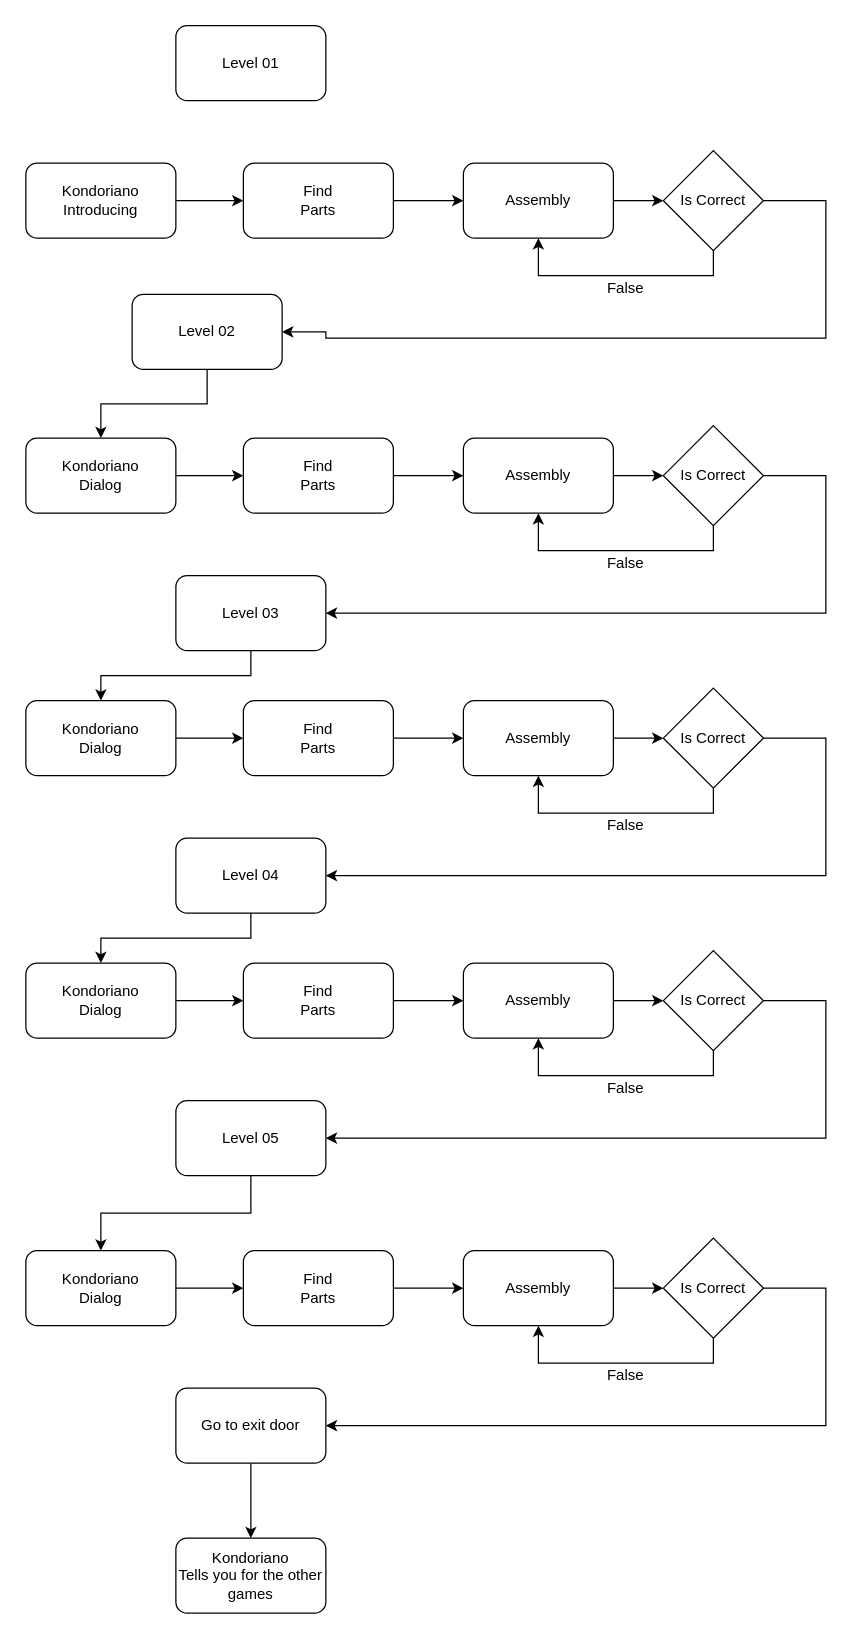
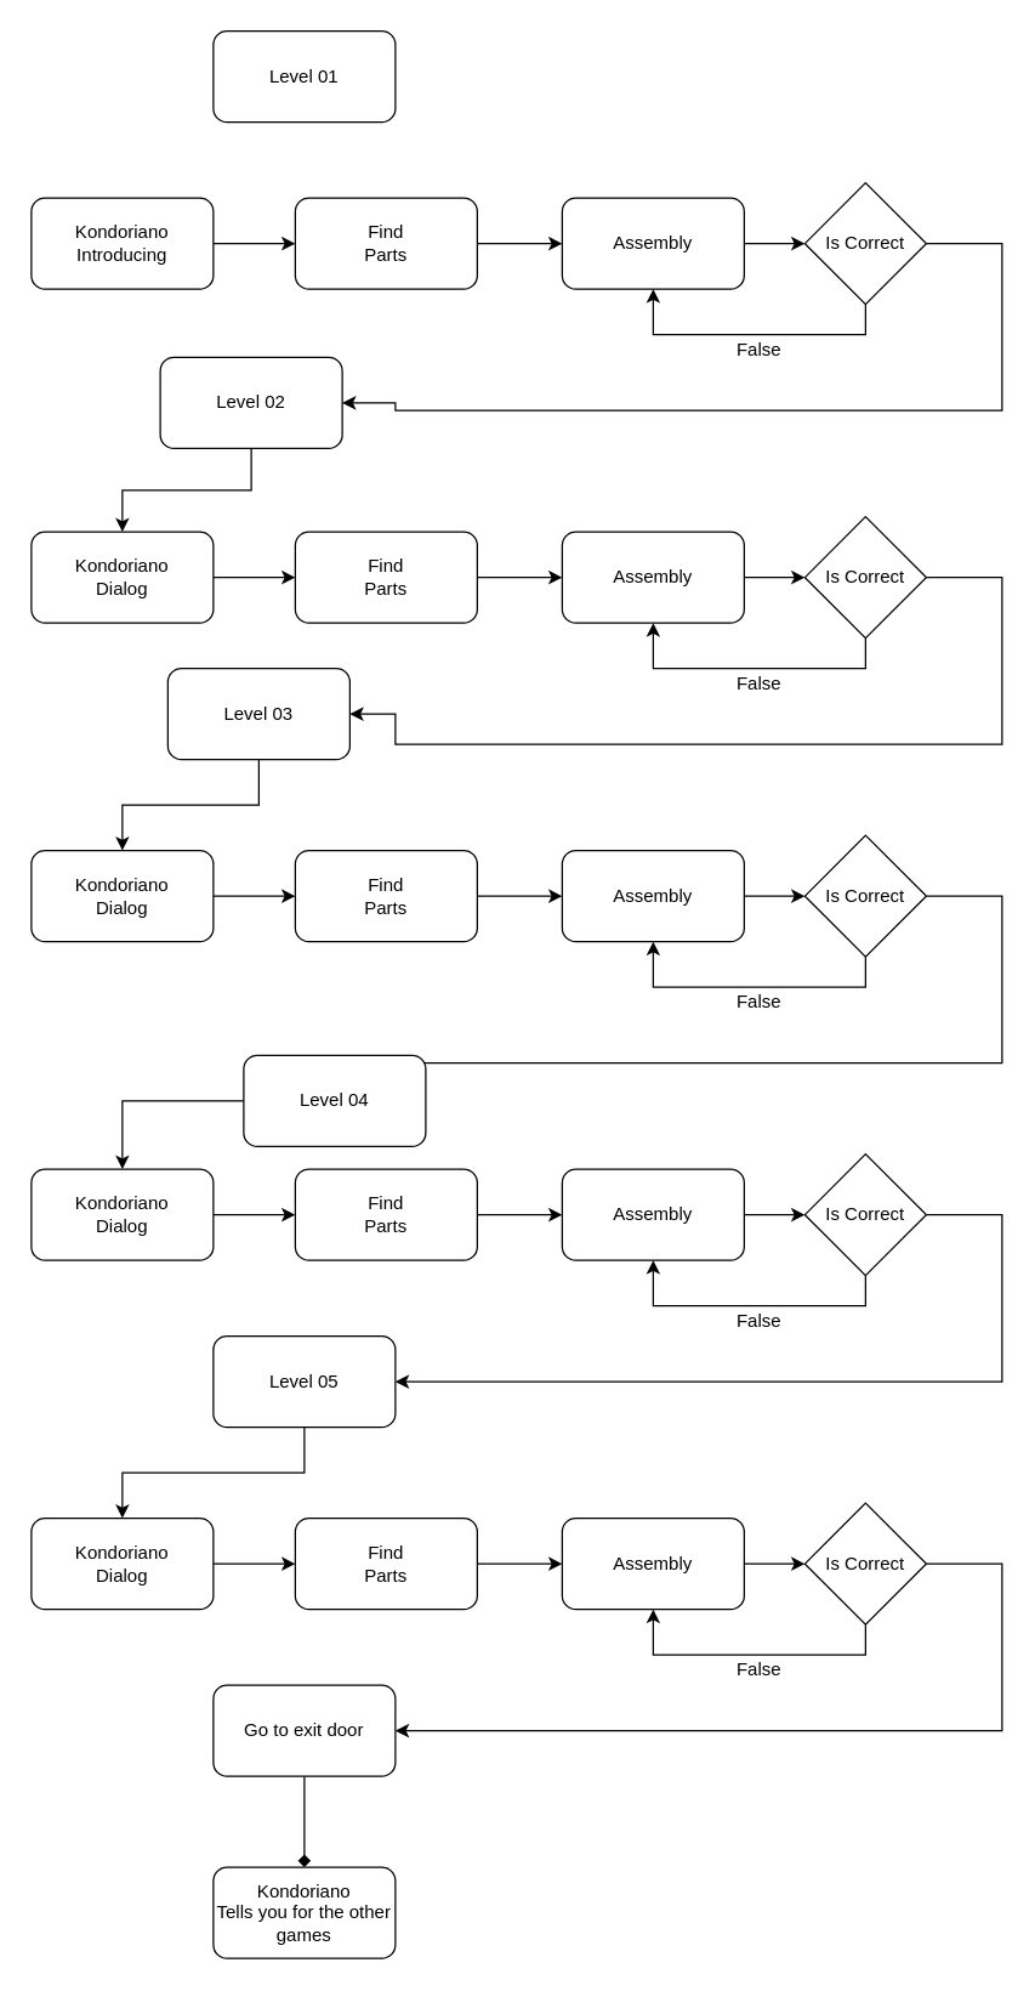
- <mxCell id="26" value="Level 03" style="rounded=1;whiteSpace=wrap;html=1;" vertex="1" parent="1"><mxGeometry x="140" y="460" width="120" height="60" as="geometry" /></mxCell>
+ <mxCell id="26" value="Level 03" style="rounded=1;whiteSpace=wrap;html=1;" vertex="1" parent="1"><mxGeometry x="110" y="440" width="120" height="60" as="geometry" /></mxCell>
- <mxCell id="38" value="Level 04" style="rounded=1;whiteSpace=wrap;html=1;" vertex="1" parent="1"><mxGeometry x="140" y="670" width="120" height="60" as="geometry" /></mxCell>
+ <mxCell id="38" value="Level 04" style="rounded=1;whiteSpace=wrap;html=1;" vertex="1" parent="1"><mxGeometry x="160" y="695" width="120" height="60" as="geometry" /></mxCell>
- <mxCell id="61" value="" style="edgeStyle=orthogonalEdgeStyle;rounded=0;orthogonalLoop=1;jettySize=auto;html=1;" edge="1" parent="1" source="62" target="63"><mxGeometry relative="1" as="geometry" /></mxCell>
+ <mxCell id="61" value="" style="edgeStyle=orthogonalEdgeStyle;rounded=0;orthogonalLoop=1;jettySize=auto;html=1;endArrow=diamond;" edge="1" parent="1" source="62" target="63"><mxGeometry relative="1" as="geometry" /></mxCell>
